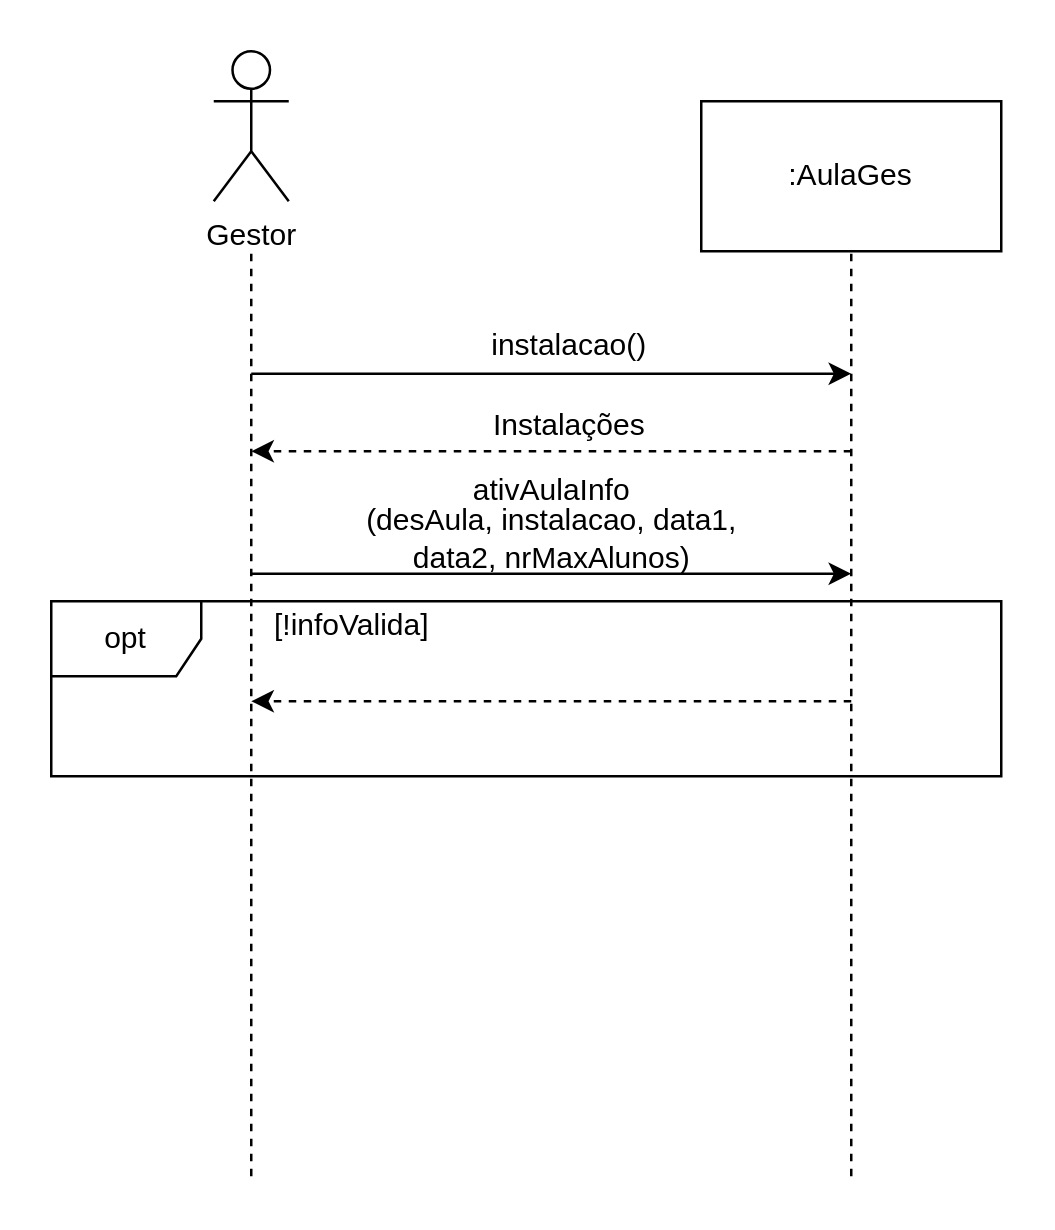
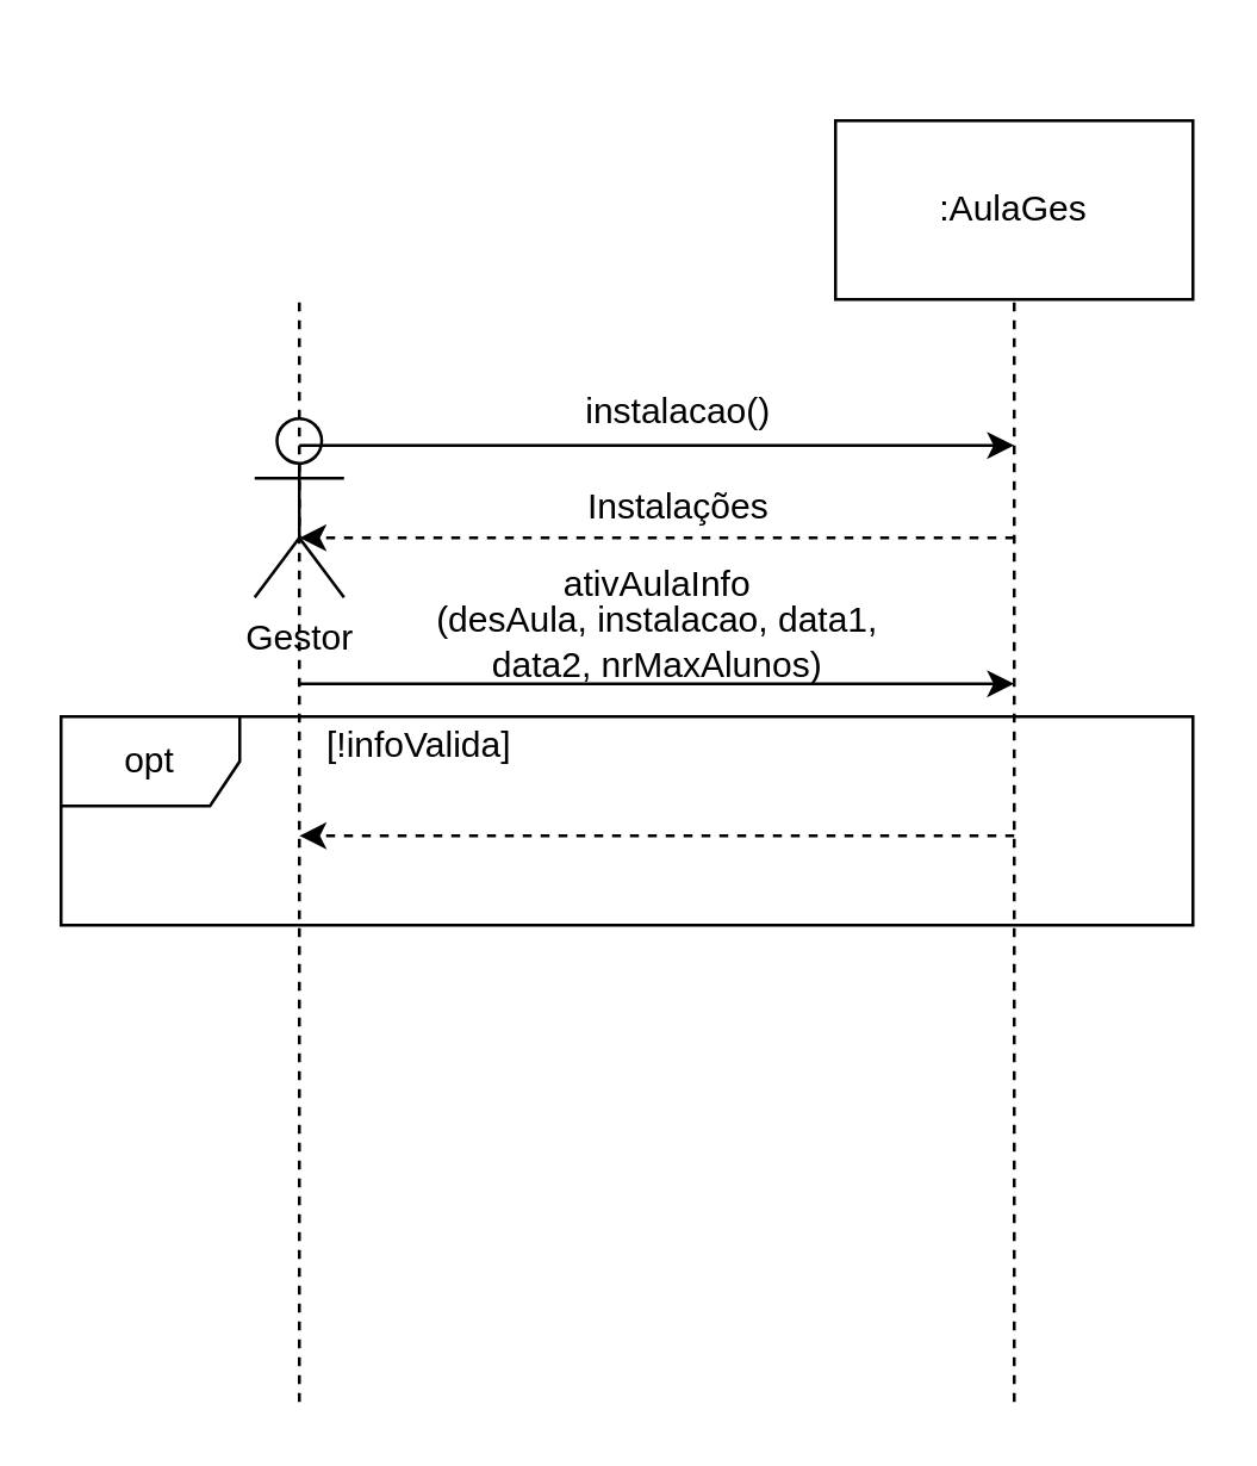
- <mxCell id="2" value="Gestor&lt;br&gt;" style="shape=umlActor;verticalLabelPosition=bottom;labelBackgroundColor=#ffffff;verticalAlign=top;html=1;outlineConnect=0;" parent="1" vertex="1"><mxGeometry x="85" y="20" width="30" height="60" as="geometry" /></mxCell>
+ <mxCell id="2" value="Gestor&lt;br&gt;" style="shape=umlActor;verticalLabelPosition=bottom;labelBackgroundColor=#ffffff;verticalAlign=top;html=1;outlineConnect=0;" parent="1" vertex="1"><mxGeometry x="85" y="140" width="30" height="60" as="geometry" /></mxCell>
